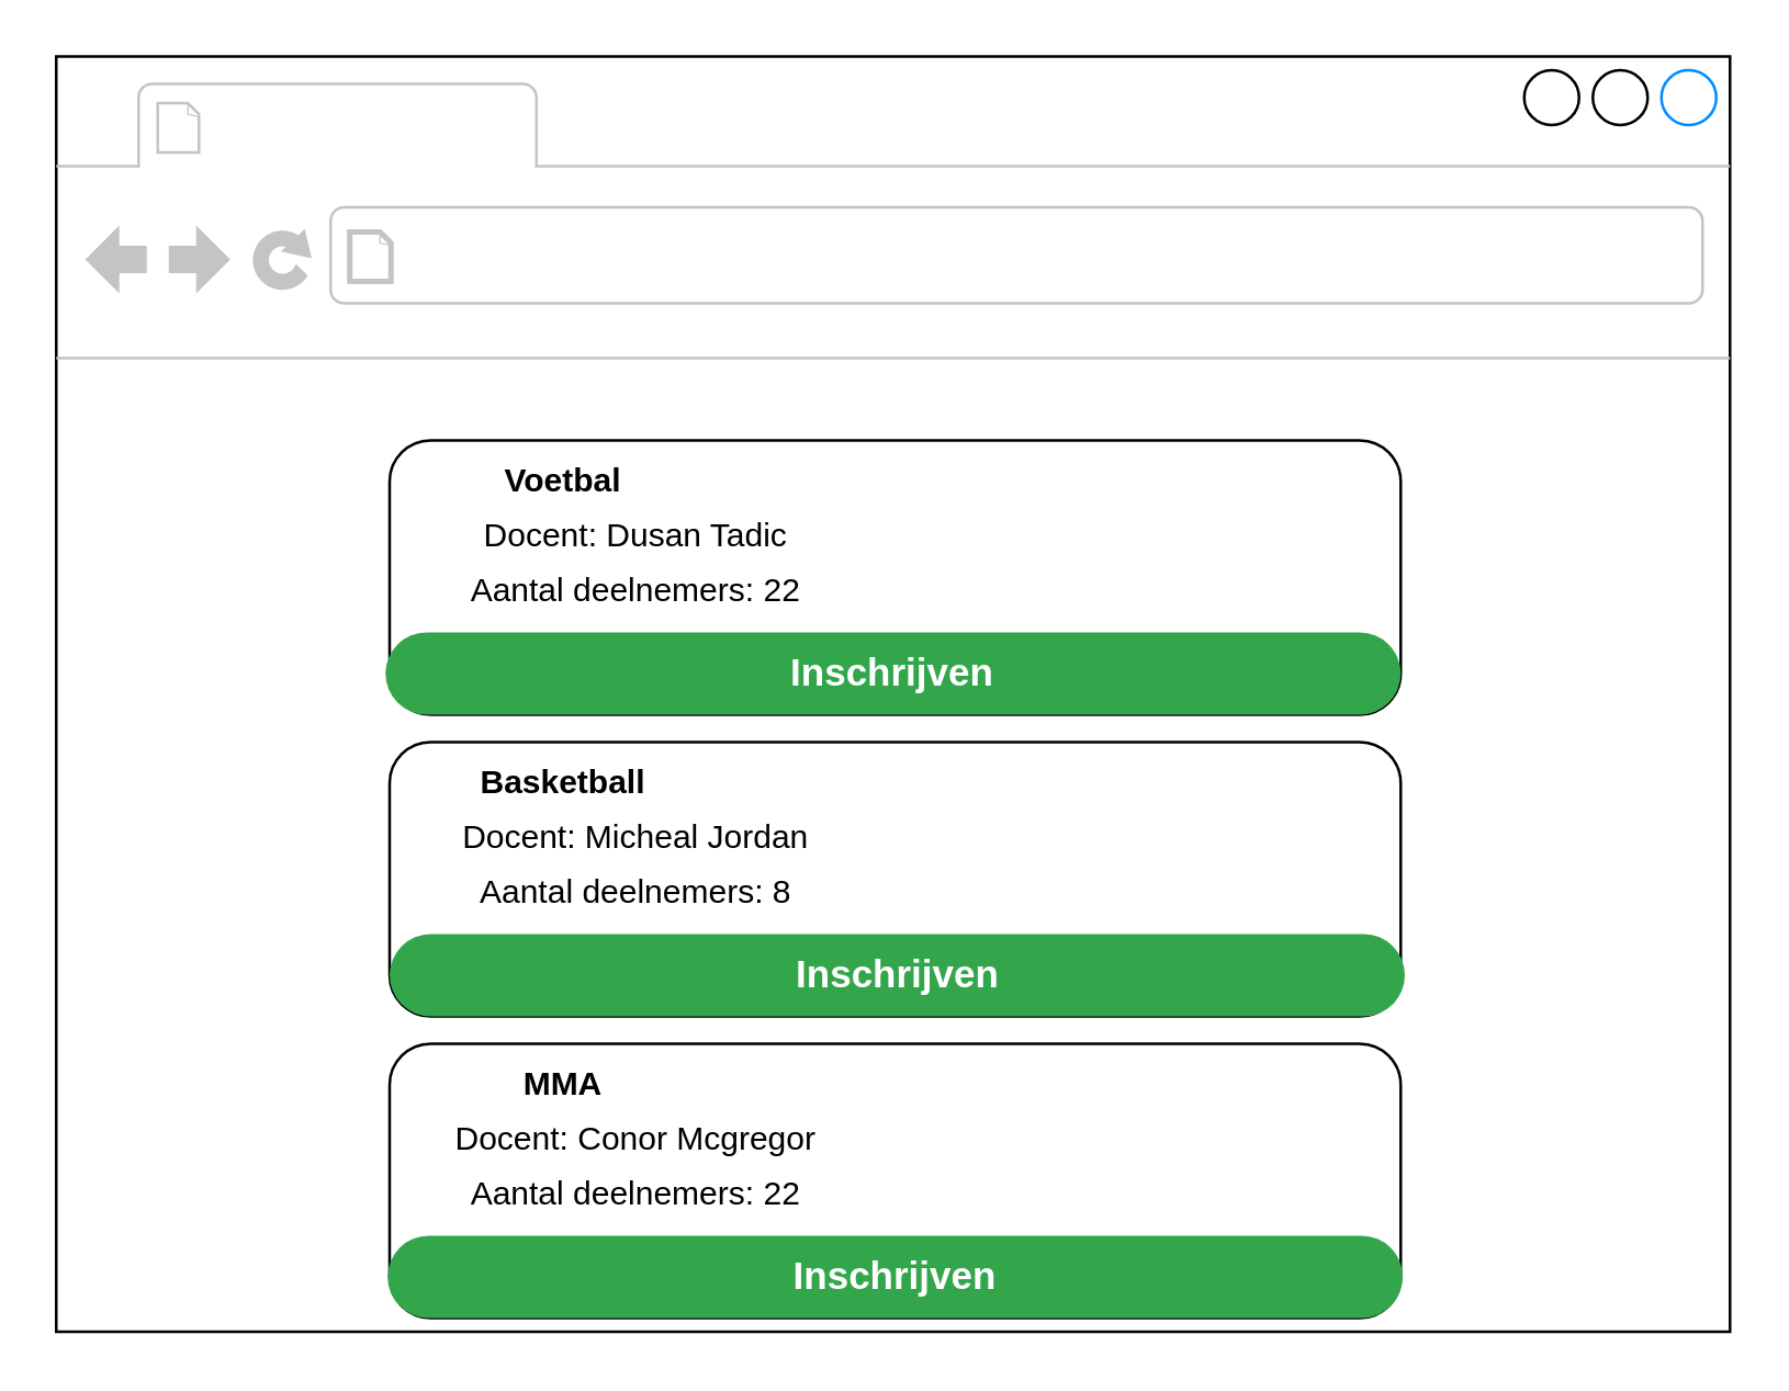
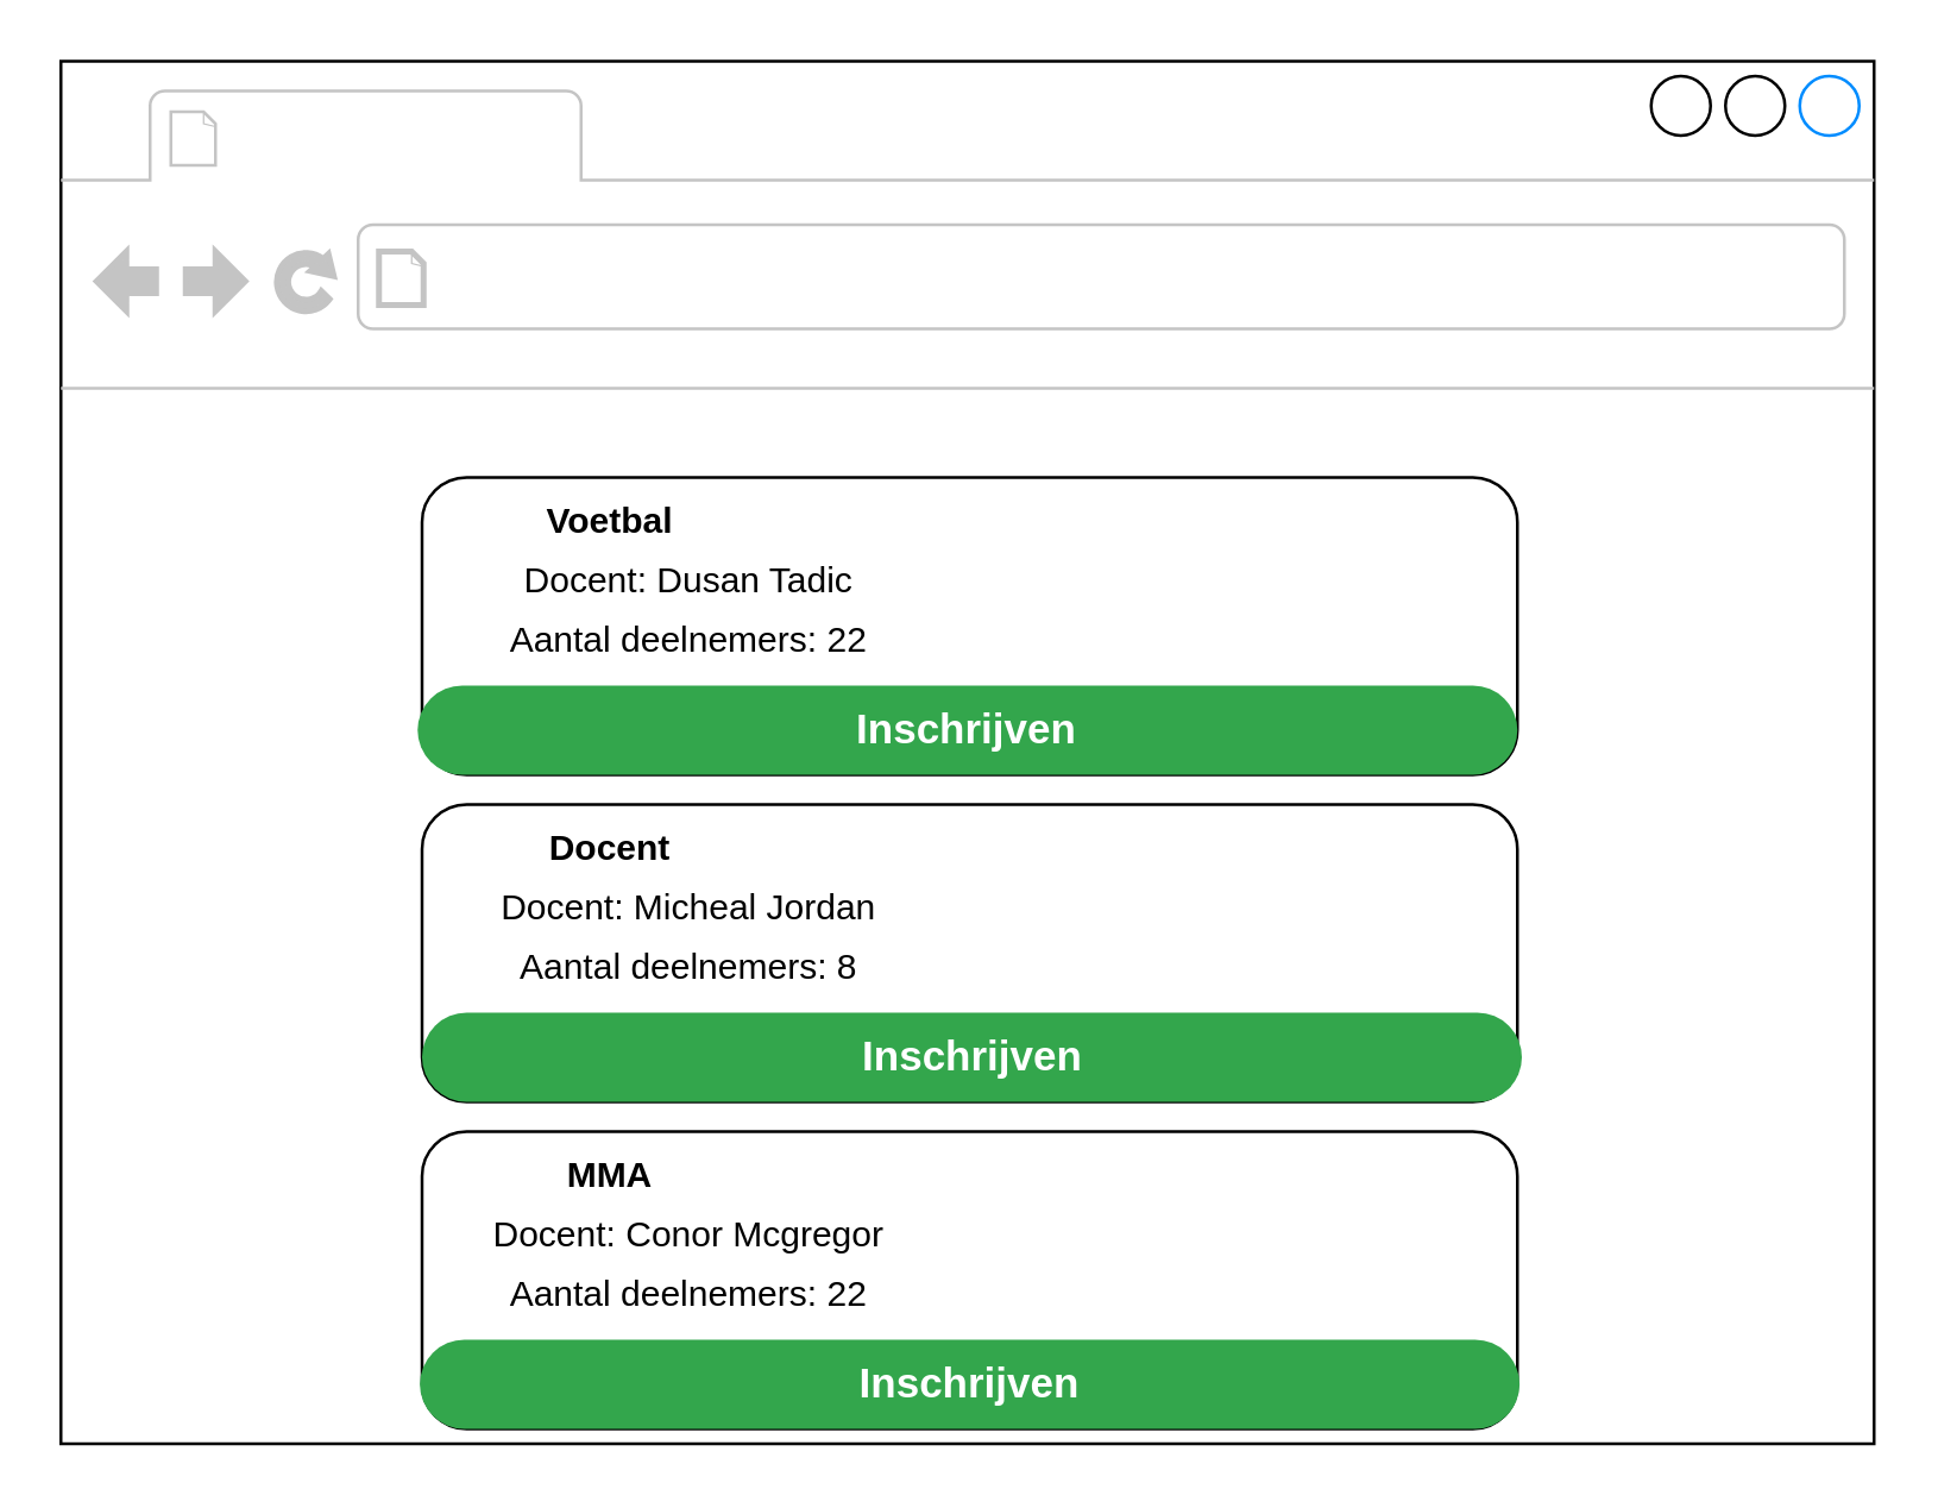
- <mxCell id="12" value="&lt;b&gt;Basketball&lt;/b&gt;" style="text;html=1;strokeColor=none;fillColor=none;align=center;verticalAlign=middle;whiteSpace=wrap;rounded=0;fontSize=12;fontColor=#000000;" vertex="1" parent="2"><mxGeometry x="130" y="250" width="110" height="30" as="geometry" /></mxCell>
+ <mxCell id="12" value="&lt;b&gt;Docent&lt;/b&gt;" style="text;html=1;strokeColor=none;fillColor=none;align=center;verticalAlign=middle;whiteSpace=wrap;rounded=0;fontSize=12;fontColor=#000000;" vertex="1" parent="2"><mxGeometry x="130" y="250" width="110" height="30" as="geometry" /></mxCell>
